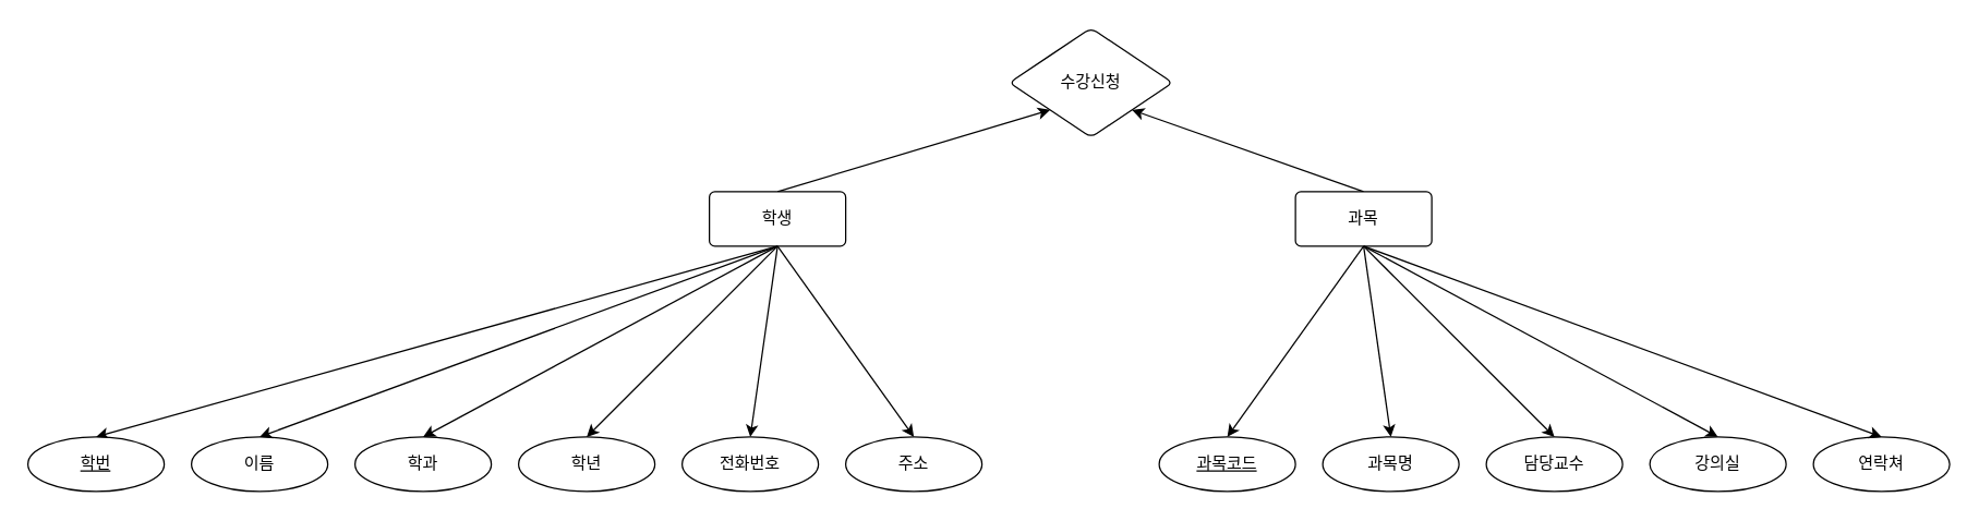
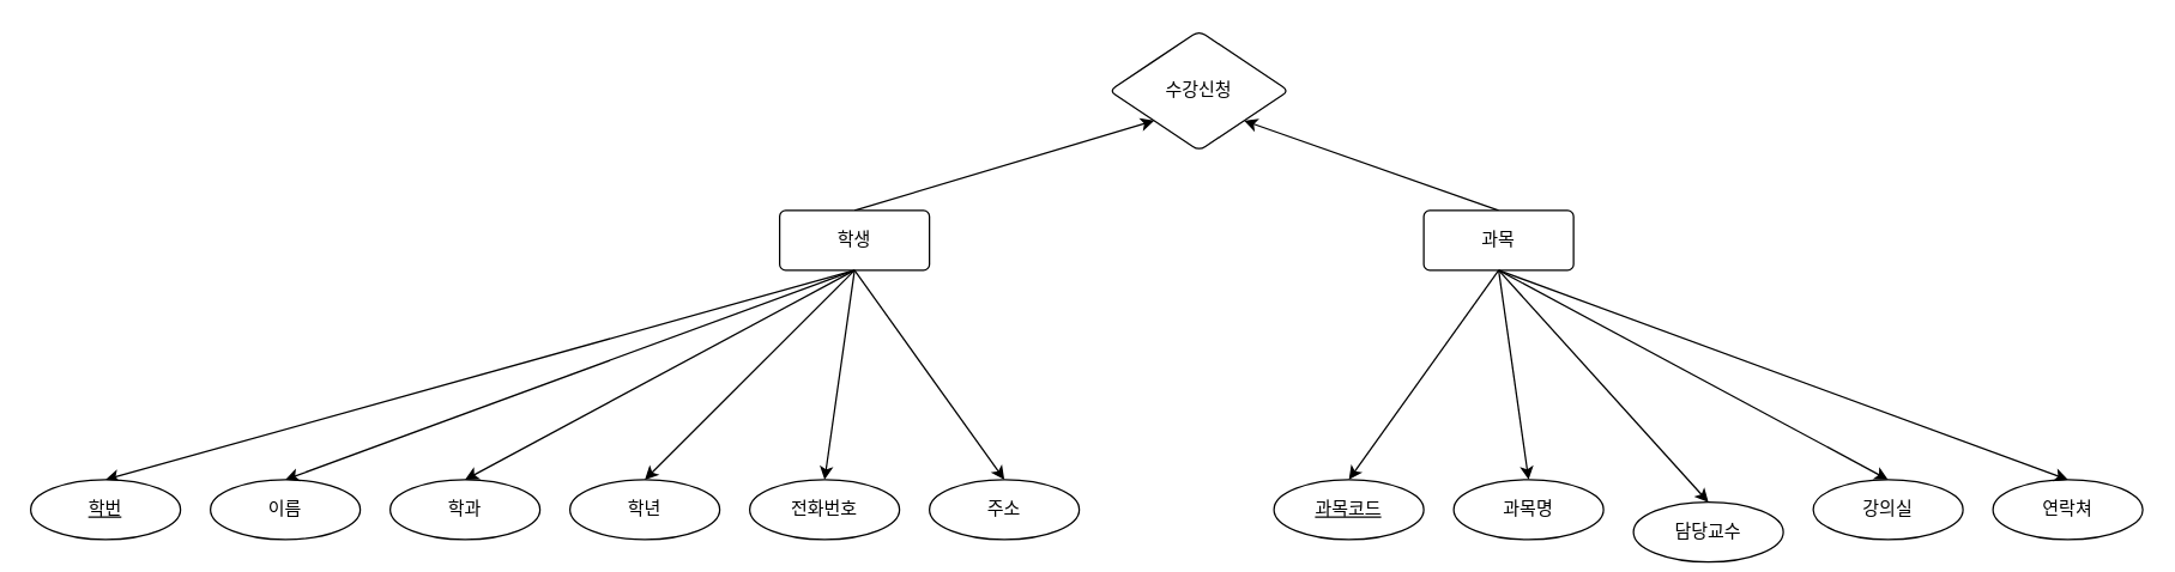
- <mxCell id="21" value="담당교수" style="ellipse;whiteSpace=wrap;html=1;align=center;" vertex="1" parent="1"><mxGeometry x="1090" y="320" width="100" height="40" as="geometry" /></mxCell>
+ <mxCell id="21" value="담당교수" style="ellipse;whiteSpace=wrap;html=1;align=center;" vertex="1" parent="1"><mxGeometry x="1090" y="335" width="100" height="40" as="geometry" /></mxCell>
